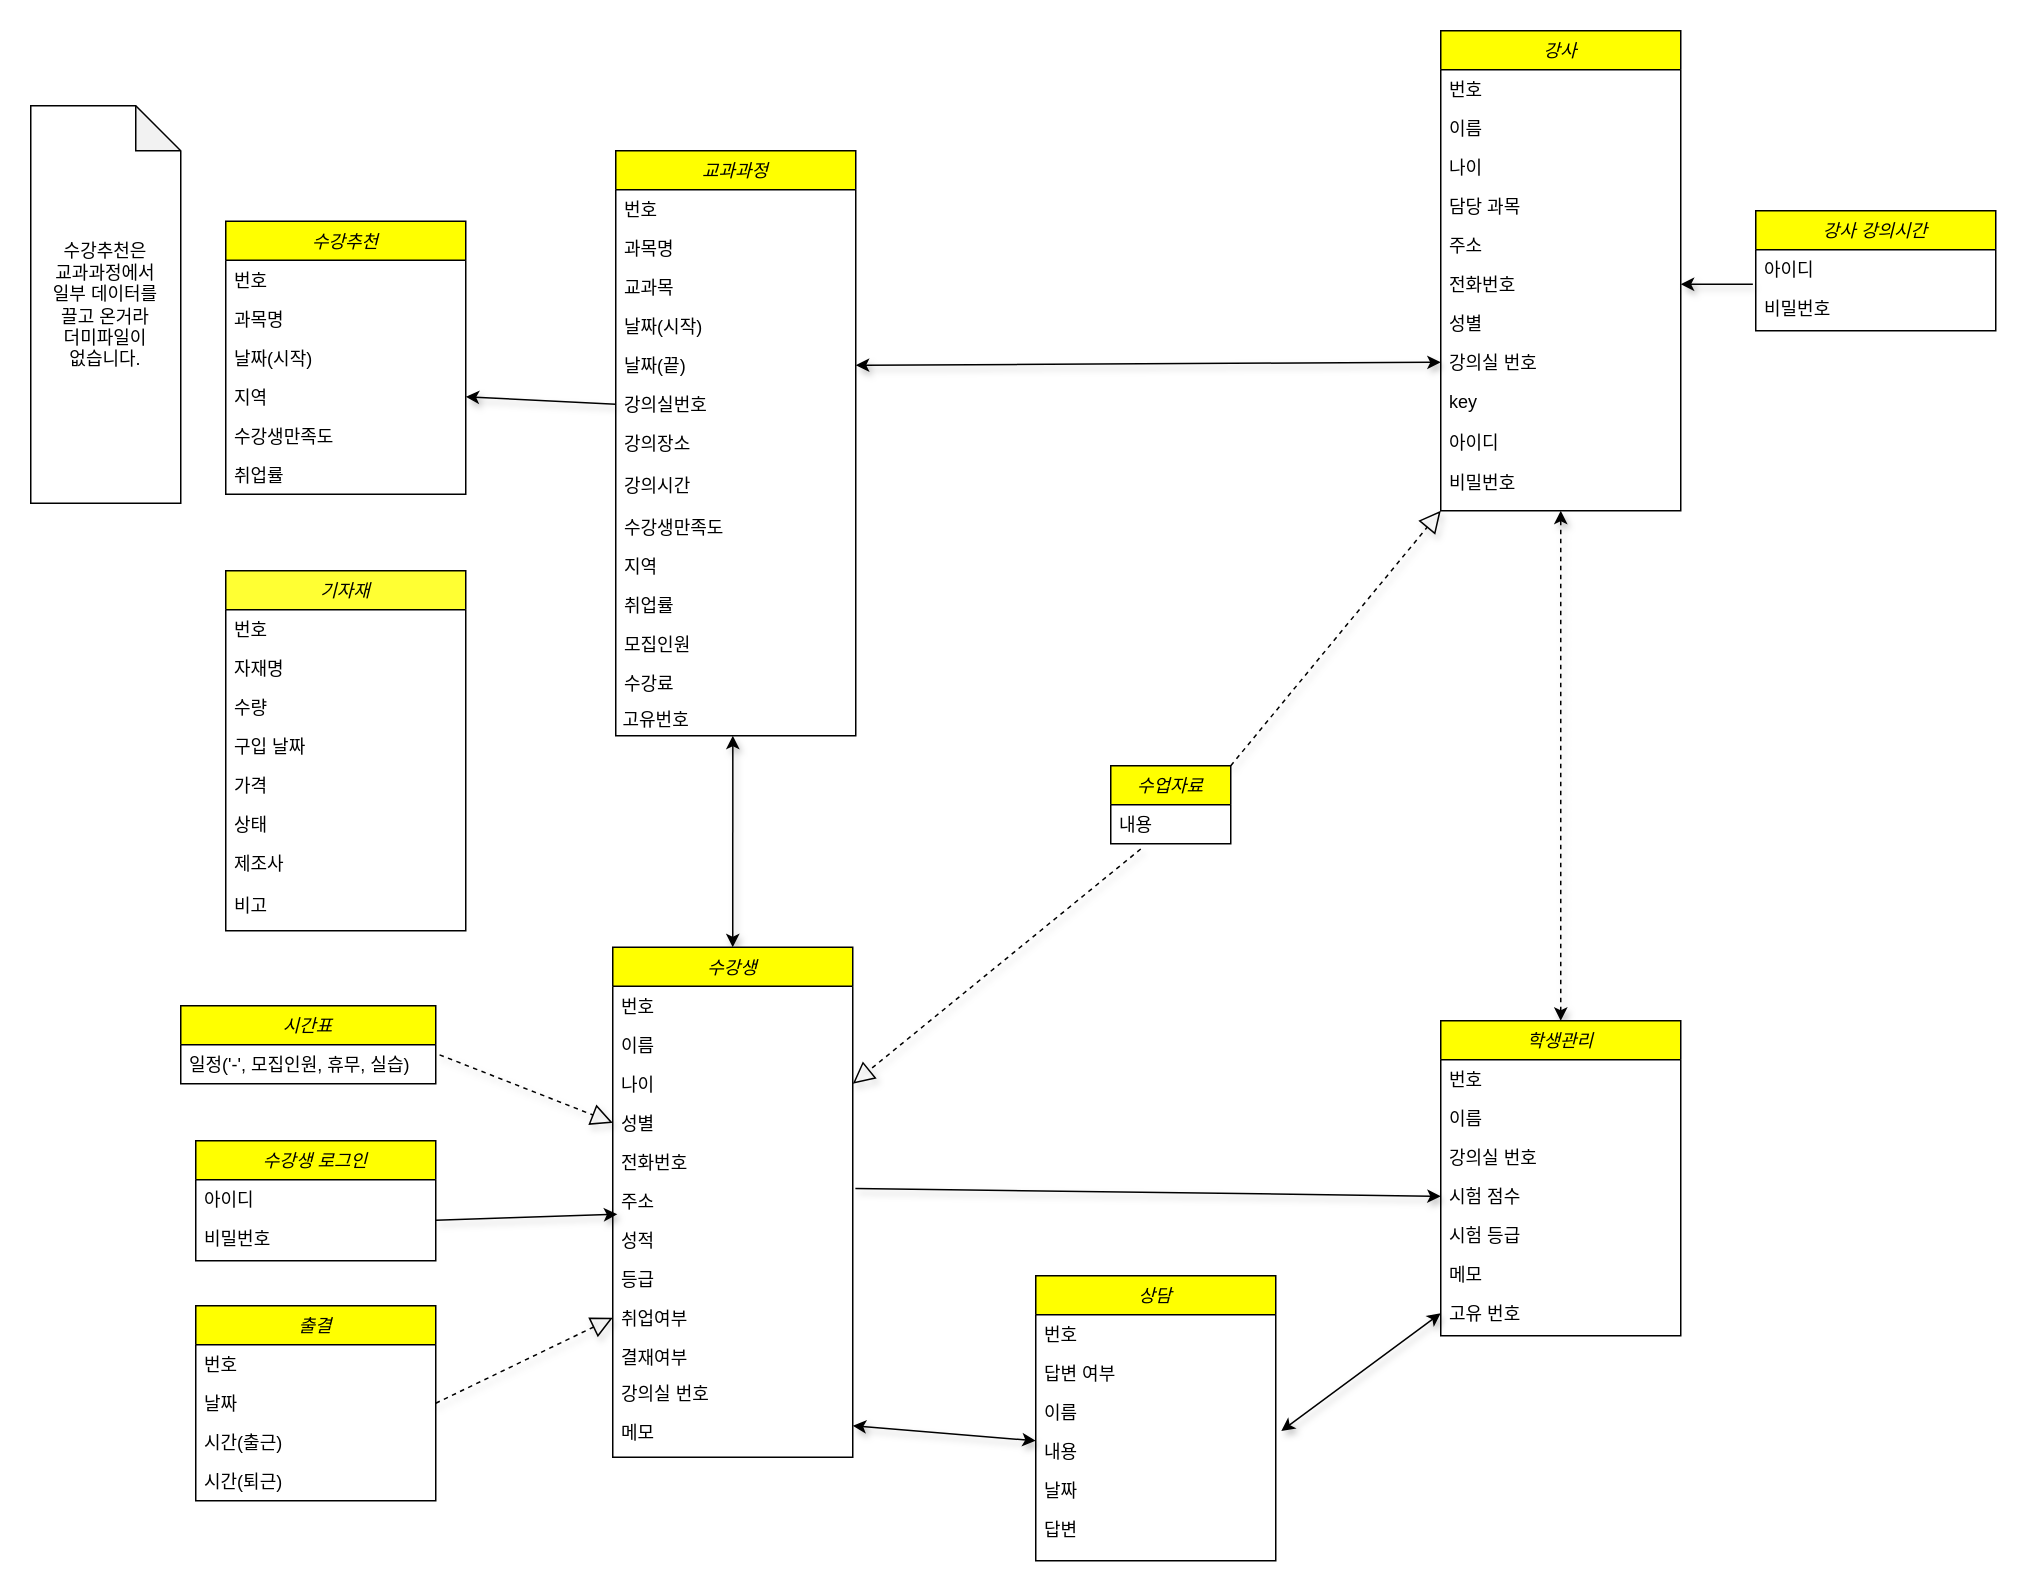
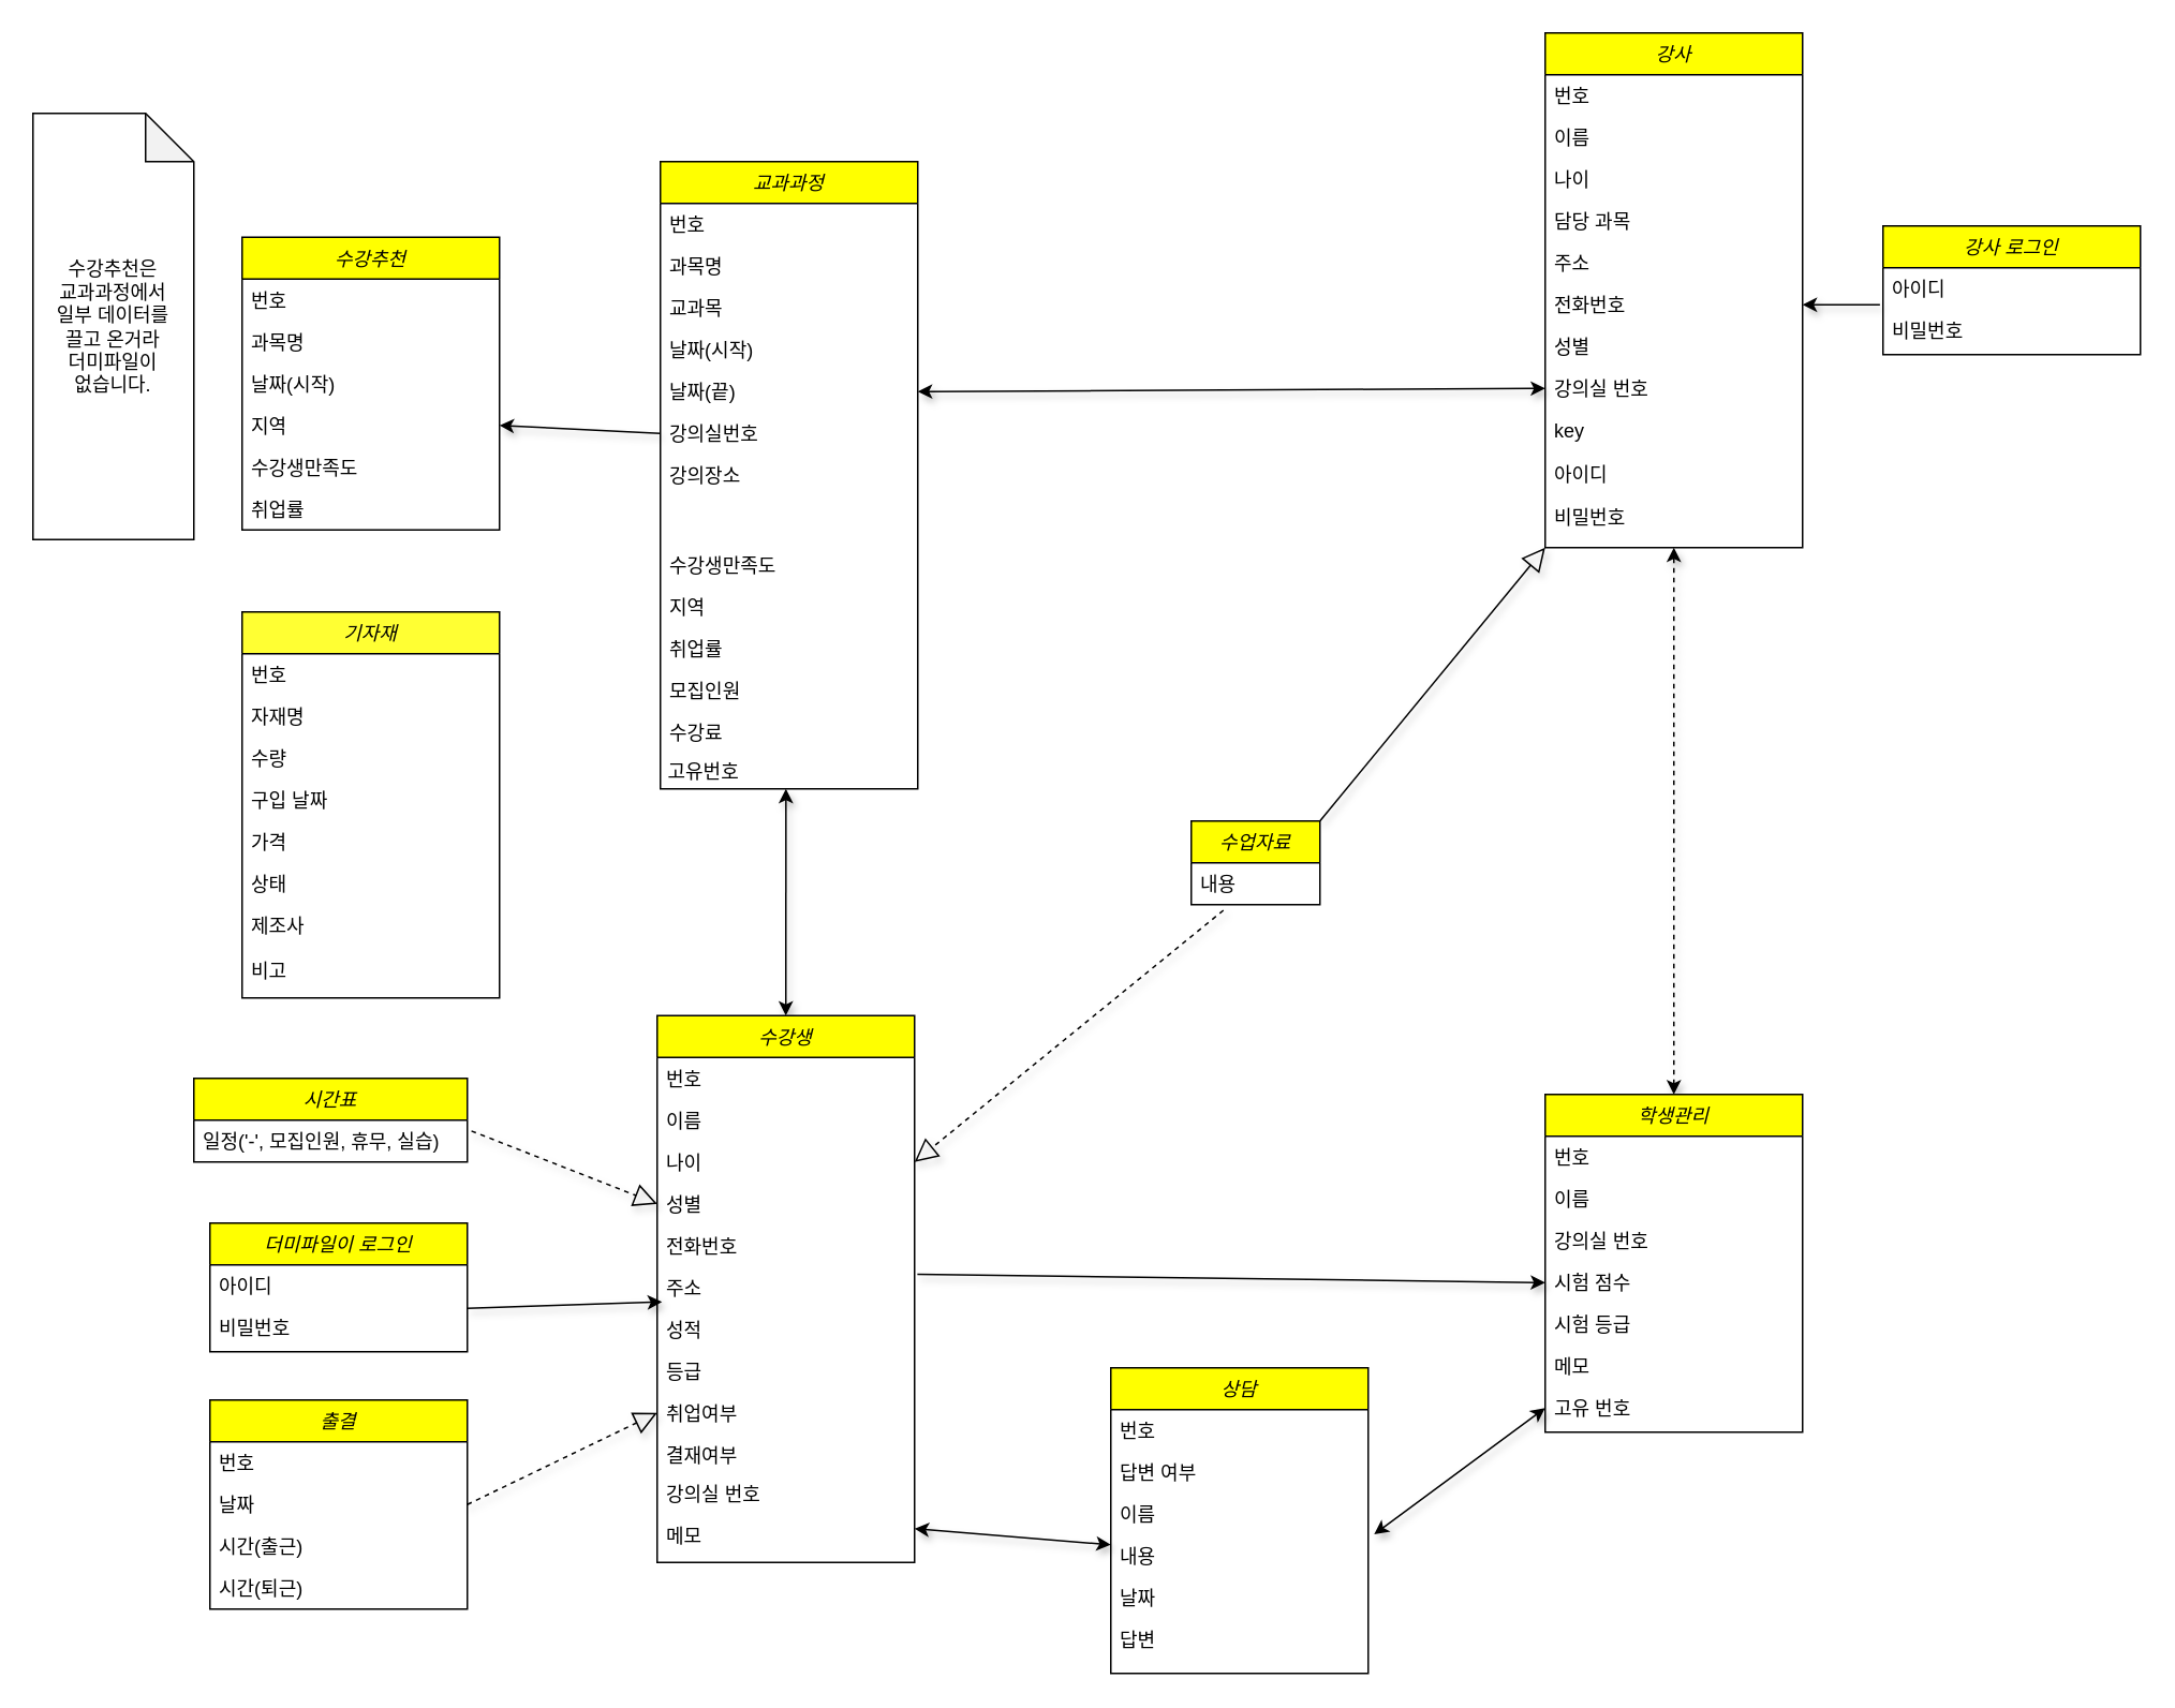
- <mxCell id="45" value="강사 강의시간" style="swimlane;fontStyle=2;align=center;verticalAlign=top;childLayout=stackLayout;horizontal=1;startSize=26;horizontalStack=0;resizeParent=1;resizeLast=0;collapsible=1;marginBottom=0;rounded=0;shadow=0;strokeWidth=1;fillColor=#FFFF00;" vertex="1" parent="1"><mxGeometry x="1170" y="140" width="160" height="80" as="geometry"><mxRectangle x="230" y="140" width="160" height="26" as="alternateBounds" /></mxGeometry></mxCell>
+ <mxCell id="45" value="강사 로그인" style="swimlane;fontStyle=2;align=center;verticalAlign=top;childLayout=stackLayout;horizontal=1;startSize=26;horizontalStack=0;resizeParent=1;resizeLast=0;collapsible=1;marginBottom=0;rounded=0;shadow=0;strokeWidth=1;fillColor=#FFFF00;" vertex="1" parent="1"><mxGeometry x="1170" y="140" width="160" height="80" as="geometry"><mxRectangle x="230" y="140" width="160" height="26" as="alternateBounds" /></mxGeometry></mxCell>
- <mxCell id="4" value="강의시간" style="text;align=left;verticalAlign=top;spacingLeft=4;spacingRight=4;overflow=hidden;rotatable=0;points=[[0,0.5],[1,0.5]];portConstraint=eastwest;rounded=0;shadow=0;html=0;" vertex="1" parent="1"><mxGeometry x="410" y="310" width="160" height="26" as="geometry" /></mxCell>
- <mxCell id="24" value="" style="endArrow=block;dashed=1;endFill=0;endSize=12;html=1;shadow=1;entryX=0;entryY=1;entryDx=0;entryDy=0;exitX=1;exitY=0;exitDx=0;exitDy=0;" edge="1" parent="1" source="100" target="33"><mxGeometry width="160" relative="1" as="geometry"><mxPoint x="700" y="410" as="sourcePoint" /><mxPoint x="860" y="410" as="targetPoint" /></mxGeometry></mxCell>
+ <mxCell id="24" value="" style="endArrow=block;dashed=0;endFill=0;endSize=12;html=1;shadow=1;entryX=0;entryY=1;entryDx=0;entryDy=0;exitX=1;exitY=0;exitDx=0;exitDy=0;" edge="1" parent="1" source="100" target="33"><mxGeometry width="160" relative="1" as="geometry"><mxPoint x="700" y="410" as="sourcePoint" /><mxPoint x="860" y="410" as="targetPoint" /></mxGeometry></mxCell>
- <mxCell id="83" value="수강생 로그인" style="swimlane;fontStyle=2;align=center;verticalAlign=top;childLayout=stackLayout;horizontal=1;startSize=26;horizontalStack=0;resizeParent=1;resizeLast=0;collapsible=1;marginBottom=0;rounded=0;shadow=0;strokeWidth=1;fillColor=#FFFF00;" vertex="1" parent="1"><mxGeometry x="130" y="760" width="160" height="80" as="geometry"><mxRectangle x="230" y="140" width="160" height="26" as="alternateBounds" /></mxGeometry></mxCell>
+ <mxCell id="83" value="더미파일이 로그인" style="swimlane;fontStyle=2;align=center;verticalAlign=top;childLayout=stackLayout;horizontal=1;startSize=26;horizontalStack=0;resizeParent=1;resizeLast=0;collapsible=1;marginBottom=0;rounded=0;shadow=0;strokeWidth=1;fillColor=#FFFF00;" vertex="1" parent="1"><mxGeometry x="130" y="760" width="160" height="80" as="geometry"><mxRectangle x="230" y="140" width="160" height="26" as="alternateBounds" /></mxGeometry></mxCell>
